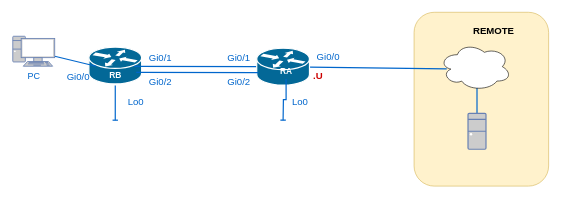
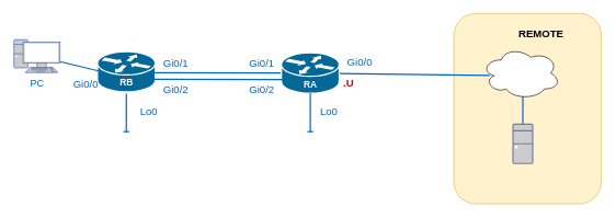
- <mxCell id="15" value="&lt;font color=&quot;#ffffff&quot; style=&quot;font-size: 14px;&quot;&gt;&lt;b&gt;RA&lt;/b&gt;&lt;/font&gt;" style="text;html=1;resizable=0;autosize=1;align=center;verticalAlign=middle;points=[];fillColor=none;strokeColor=none;rounded=0;fontSize=16;" parent="1" vertex="1"><mxGeometry x="456" y="101.5" width="40" height="30" as="geometry" /></mxCell>
+ <mxCell id="15" value="&lt;font color=&quot;#ffffff&quot; style=&quot;font-size: 14px;&quot;&gt;&lt;b&gt;RA&lt;/b&gt;&lt;/font&gt;" style="text;html=1;resizable=0;autosize=1;align=center;verticalAlign=middle;points=[];fillColor=none;strokeColor=none;rounded=0;fontSize=16;" parent="1" vertex="1"><mxGeometry x="451" y="111.5" width="40" height="30" as="geometry" /></mxCell>
